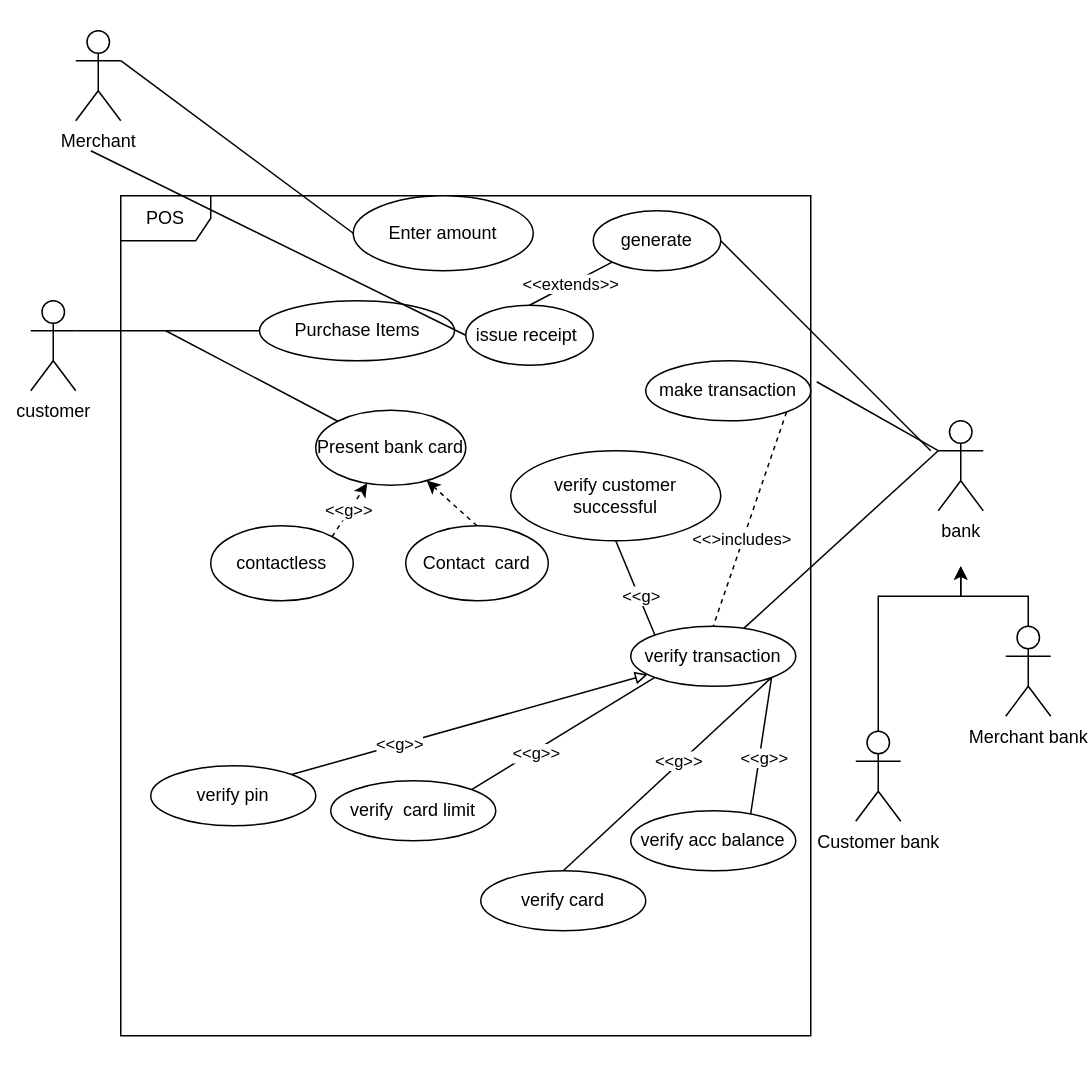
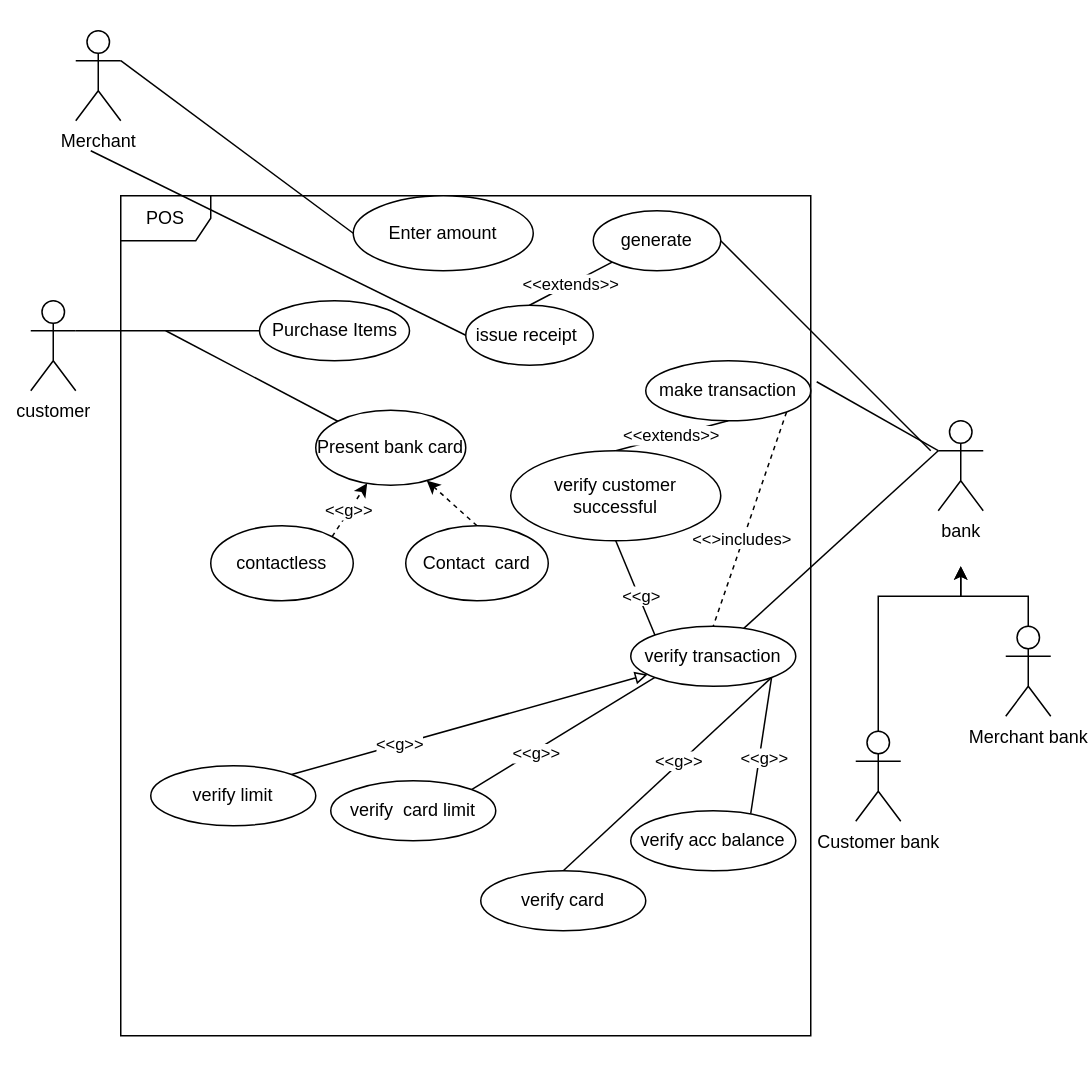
- <mxCell id="14" value="Purchase Items" style="ellipse;whiteSpace=wrap;html=1;" vertex="1" parent="1"><mxGeometry x="172.5" y="200" width="130" height="40" as="geometry" /></mxCell>
+ <mxCell id="14" value="Purchase Items" style="ellipse;whiteSpace=wrap;html=1;" vertex="1" parent="1"><mxGeometry x="172.5" y="200" width="100" height="40" as="geometry" /></mxCell>
+ <mxCell id="23" value="&amp;lt;&amp;lt;extends&amp;gt;&amp;gt;" style="edgeStyle=none;rounded=0;orthogonalLoop=1;jettySize=auto;html=1;exitX=0.5;exitY=1;exitDx=0;exitDy=0;entryX=0.5;entryY=0;entryDx=0;entryDy=0;endArrow=none;endFill=0;" edge="1" parent="1" source="26" target="41"><mxGeometry relative="1" as="geometry" /></mxCell>
- <mxCell id="36" value="verify pin" style="ellipse;whiteSpace=wrap;html=1;" vertex="1" parent="1"><mxGeometry x="100" y="510" width="110" height="40" as="geometry" /></mxCell>
+ <mxCell id="36" value="verify limit" style="ellipse;whiteSpace=wrap;html=1;" vertex="1" parent="1"><mxGeometry x="100" y="510" width="110" height="40" as="geometry" /></mxCell>
